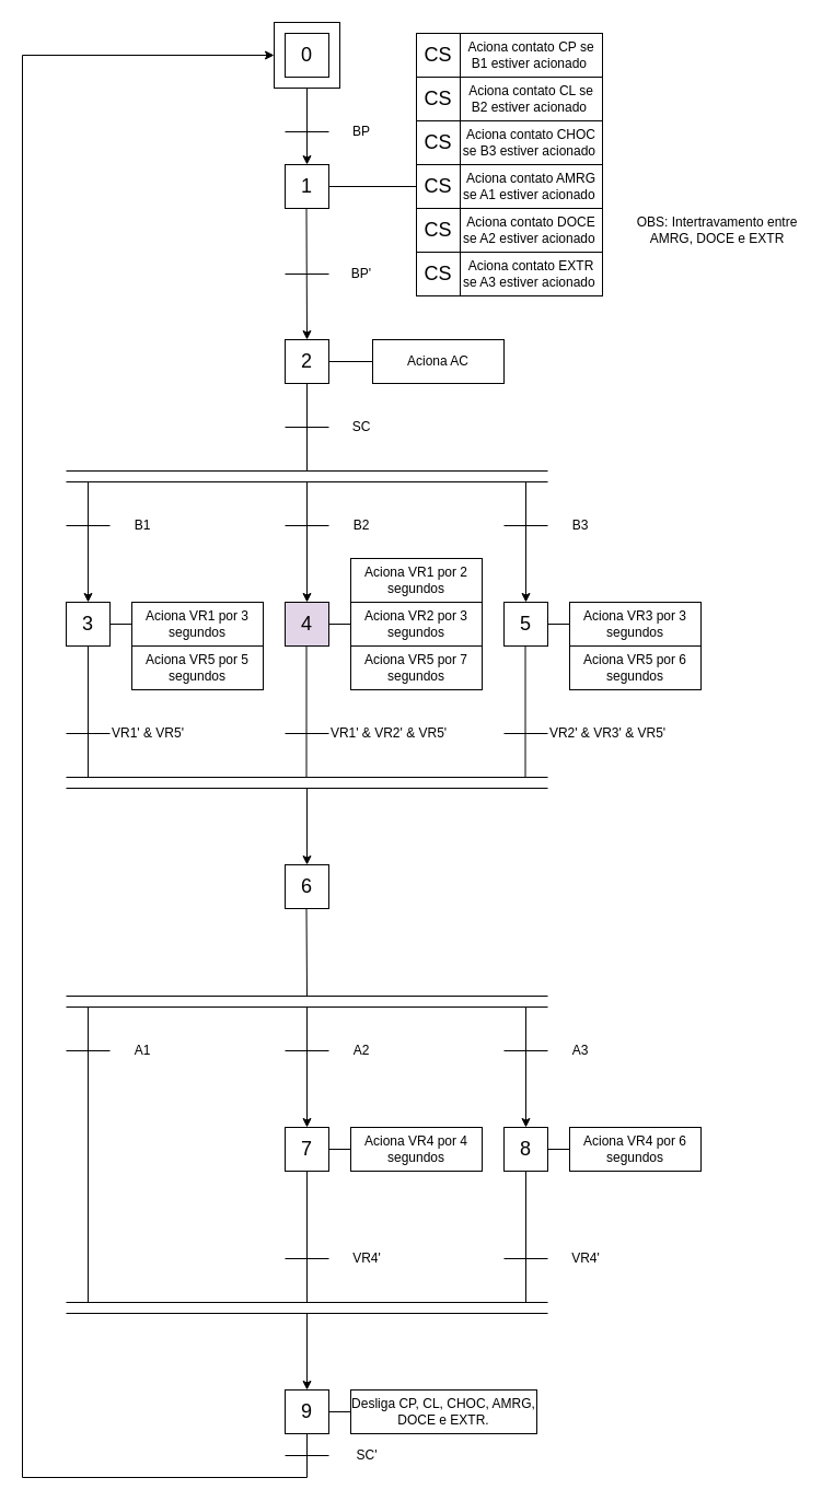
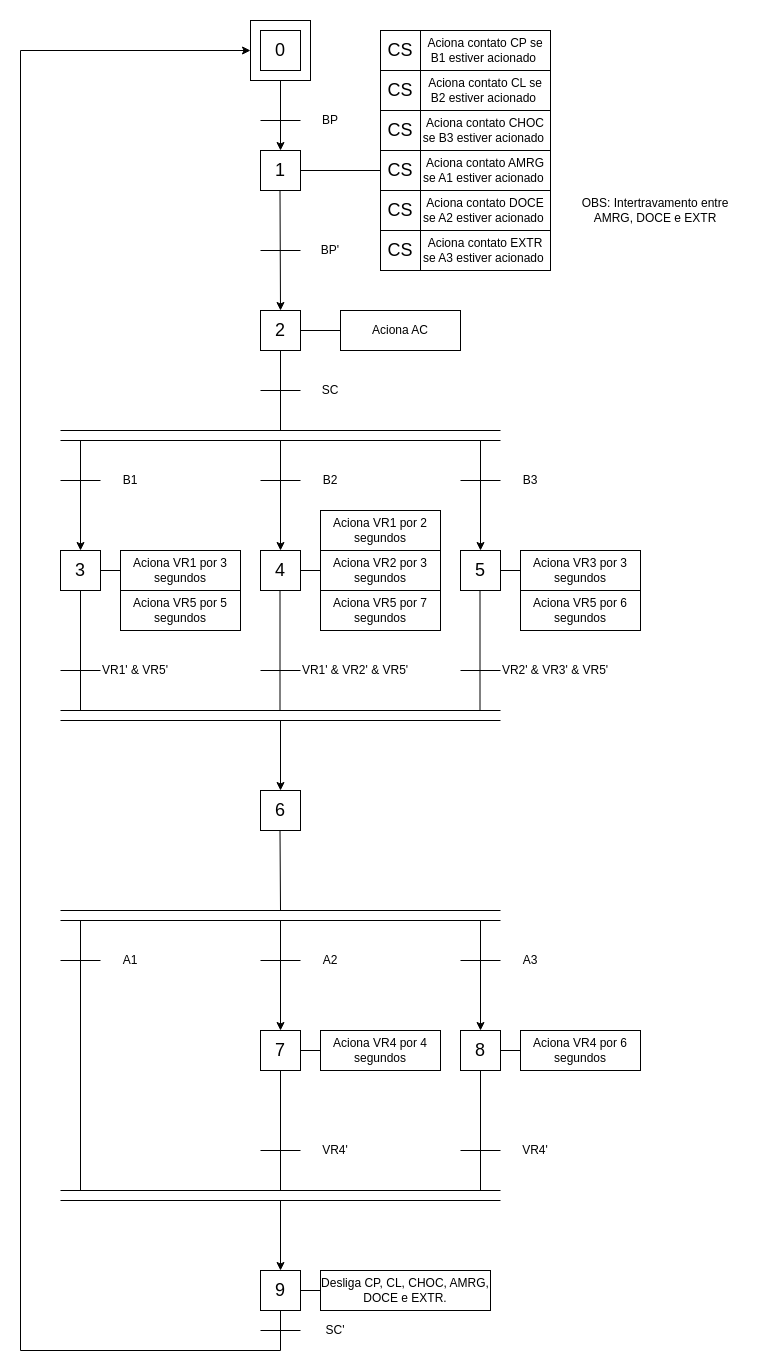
- <mxCell id="33" value="&lt;font style=&quot;font-size: 18px;&quot;&gt;4&lt;/font&gt;" style="rounded=0;whiteSpace=wrap;html=1;fillColor=#e1d5e7;" vertex="1" parent="1"><mxGeometry x="260" y="550" width="40" height="40" as="geometry" /></mxCell>
+ <mxCell id="33" value="&lt;font style=&quot;font-size: 18px;&quot;&gt;4&lt;/font&gt;" style="rounded=0;whiteSpace=wrap;html=1;" vertex="1" parent="1"><mxGeometry x="260" y="550" width="40" height="40" as="geometry" /></mxCell>
